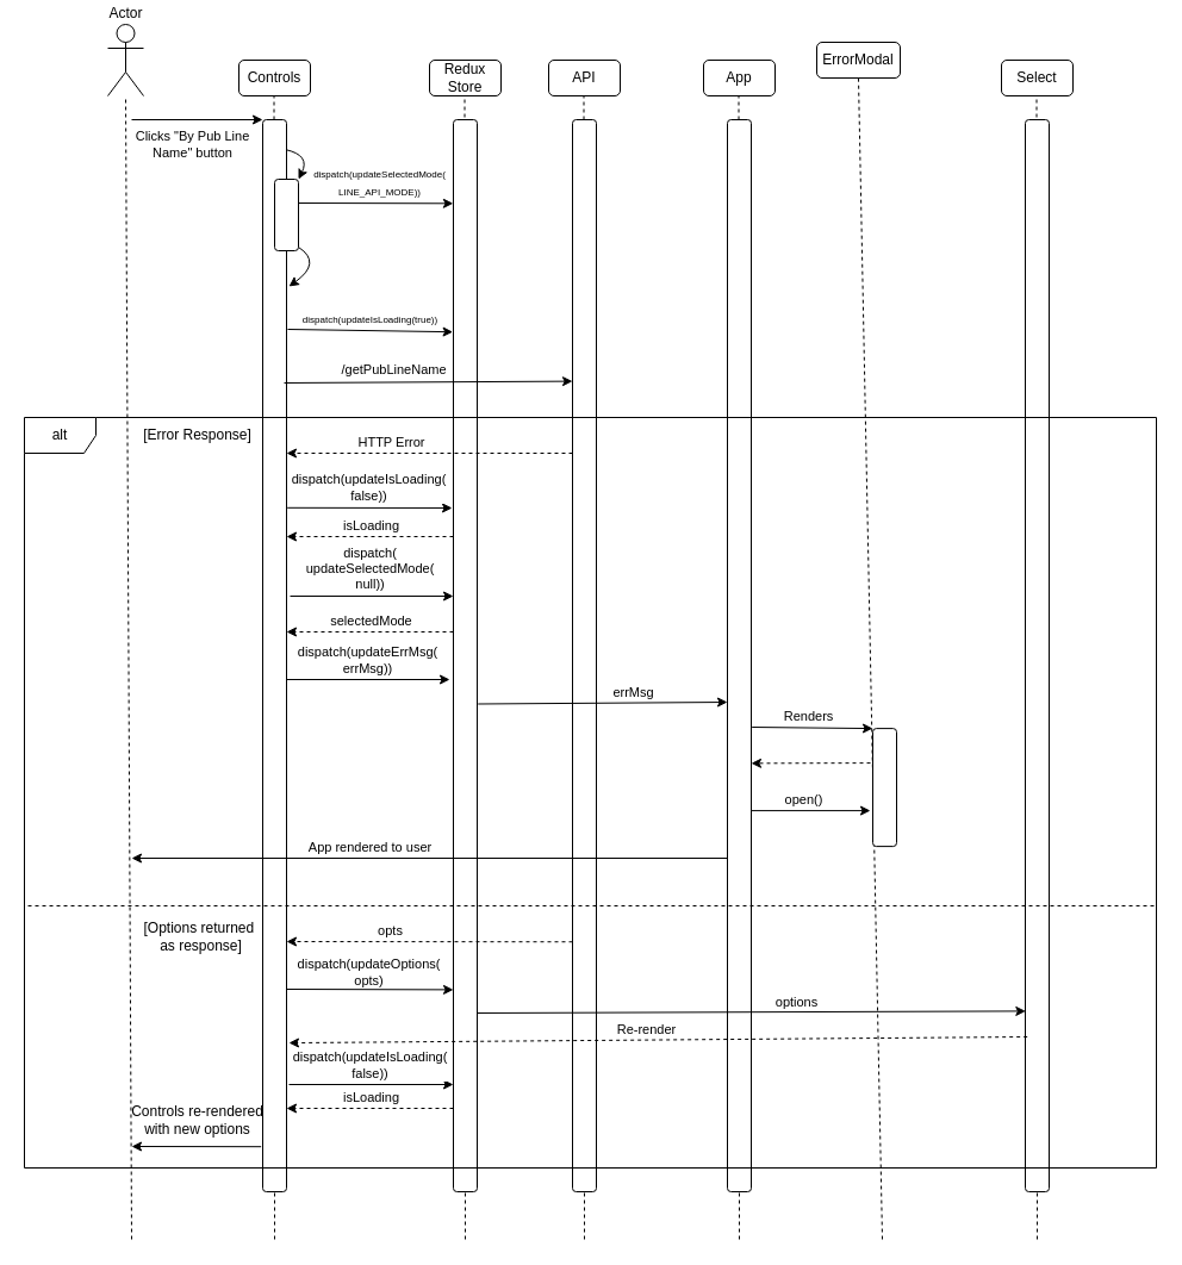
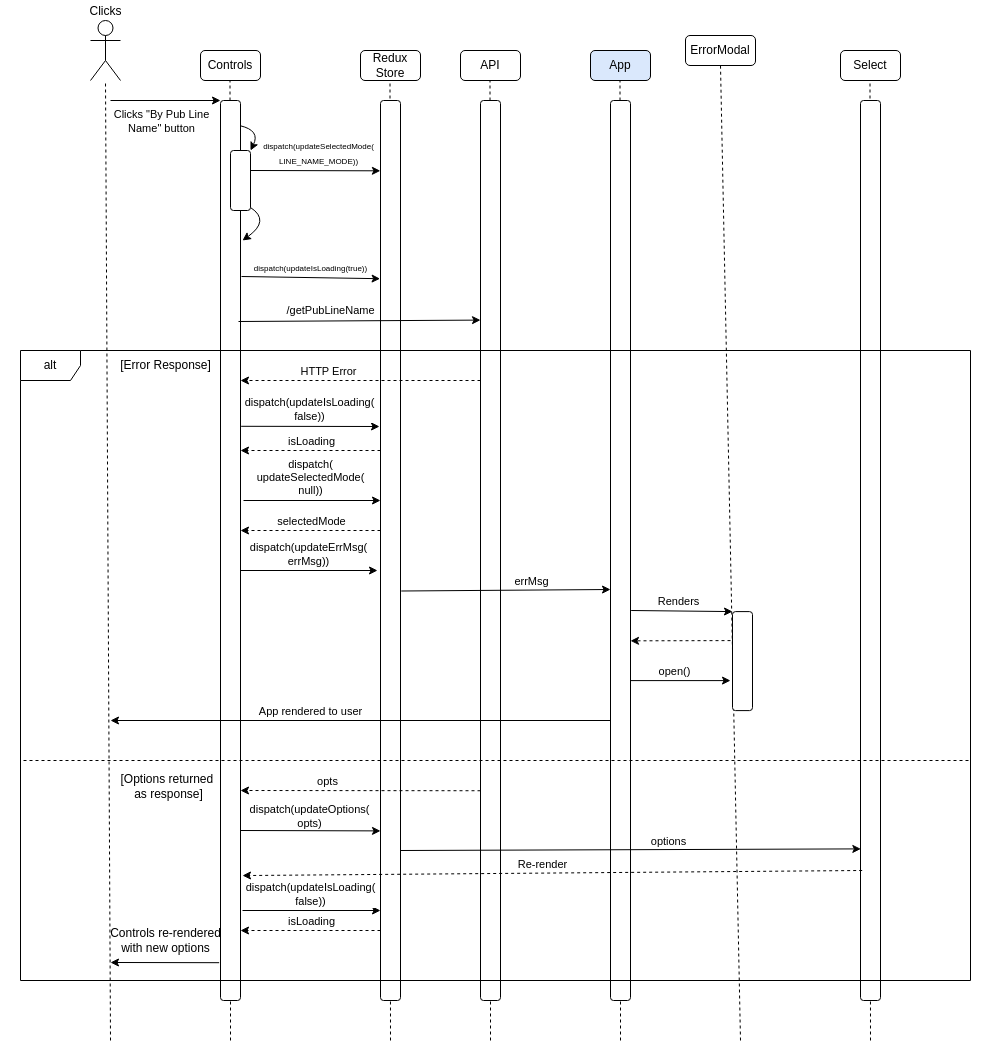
- <mxCell id="3" value="Actor" style="shape=umlActor;verticalLabelPosition=top;verticalAlign=bottom;html=1;outlineConnect=0;labelPosition=center;align=center;" parent="1" vertex="1"><mxGeometry x="90" y="20" width="30" height="60" as="geometry" /></mxCell>
+ <mxCell id="3" value="Clicks" style="shape=umlActor;verticalLabelPosition=top;verticalAlign=bottom;html=1;outlineConnect=0;labelPosition=center;align=center;" parent="1" vertex="1"><mxGeometry x="90" y="20" width="30" height="60" as="geometry" /></mxCell>
- <mxCell id="11" value="App" style="rounded=1;whiteSpace=wrap;html=1;" parent="1" vertex="1"><mxGeometry x="590" y="50" width="60" height="30" as="geometry" /></mxCell>
+ <mxCell id="11" value="App" style="rounded=1;whiteSpace=wrap;html=1;fillColor=#dae8fc;" parent="1" vertex="1"><mxGeometry x="590" y="50" width="60" height="30" as="geometry" /></mxCell>
- <mxCell id="27" value="&lt;font style=&quot;font-size: 8px;&quot;&gt;dispatch(&lt;/font&gt;&lt;span style=&quot;font-size: 8px; background-color: initial;&quot;&gt;updateSelectedMode(&lt;/span&gt;&lt;div&gt;&lt;span style=&quot;font-size: 8px; background-color: initial;&quot;&gt;LINE_API_MODE))&lt;/span&gt;&lt;/div&gt;" style="text;html=1;align=center;verticalAlign=middle;resizable=0;points=[];autosize=1;strokeColor=none;fillColor=none;" parent="1" vertex="1"><mxGeometry x="253" y="132" width="130" height="40" as="geometry" /></mxCell>
+ <mxCell id="27" value="&lt;font style=&quot;font-size: 8px;&quot;&gt;dispatch(&lt;/font&gt;&lt;span style=&quot;font-size: 8px; background-color: initial;&quot;&gt;updateSelectedMode(&lt;/span&gt;&lt;div&gt;&lt;span style=&quot;font-size: 8px; background-color: initial;&quot;&gt;LINE_NAME_MODE))&lt;/span&gt;&lt;/div&gt;" style="text;html=1;align=center;verticalAlign=middle;resizable=0;points=[];autosize=1;strokeColor=none;fillColor=none;" parent="1" vertex="1"><mxGeometry x="253" y="132" width="130" height="40" as="geometry" /></mxCell>
